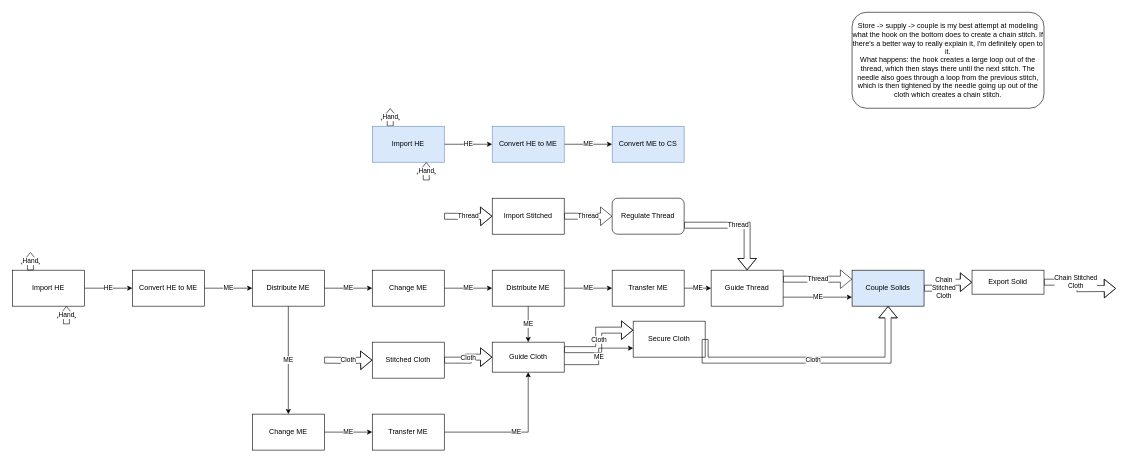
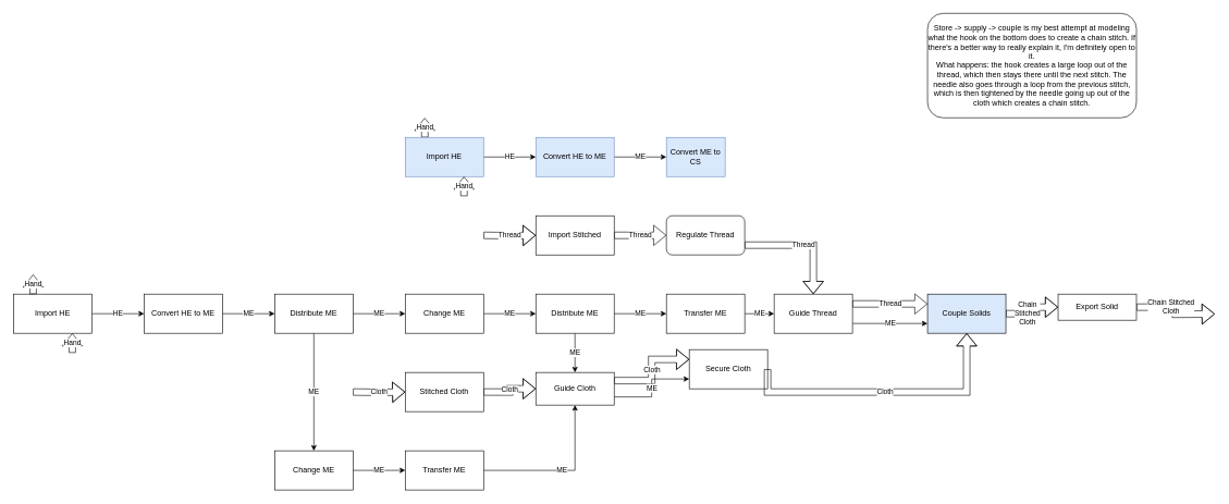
- <mxCell id="48" value="Convert ME to CS" style="rounded=0;whiteSpace=wrap;html=1;fillColor=#dae8fc;strokeColor=#6c8ebf;" parent="1" vertex="1"><mxGeometry x="1020" y="210" width="120" height="60" as="geometry" /></mxCell>
+ <mxCell id="48" value="Convert ME to CS" style="rounded=0;whiteSpace=wrap;html=1;fillColor=#dae8fc;strokeColor=#6c8ebf;" parent="1" vertex="1"><mxGeometry x="1020" y="210" width="90" height="60" as="geometry" /></mxCell>
